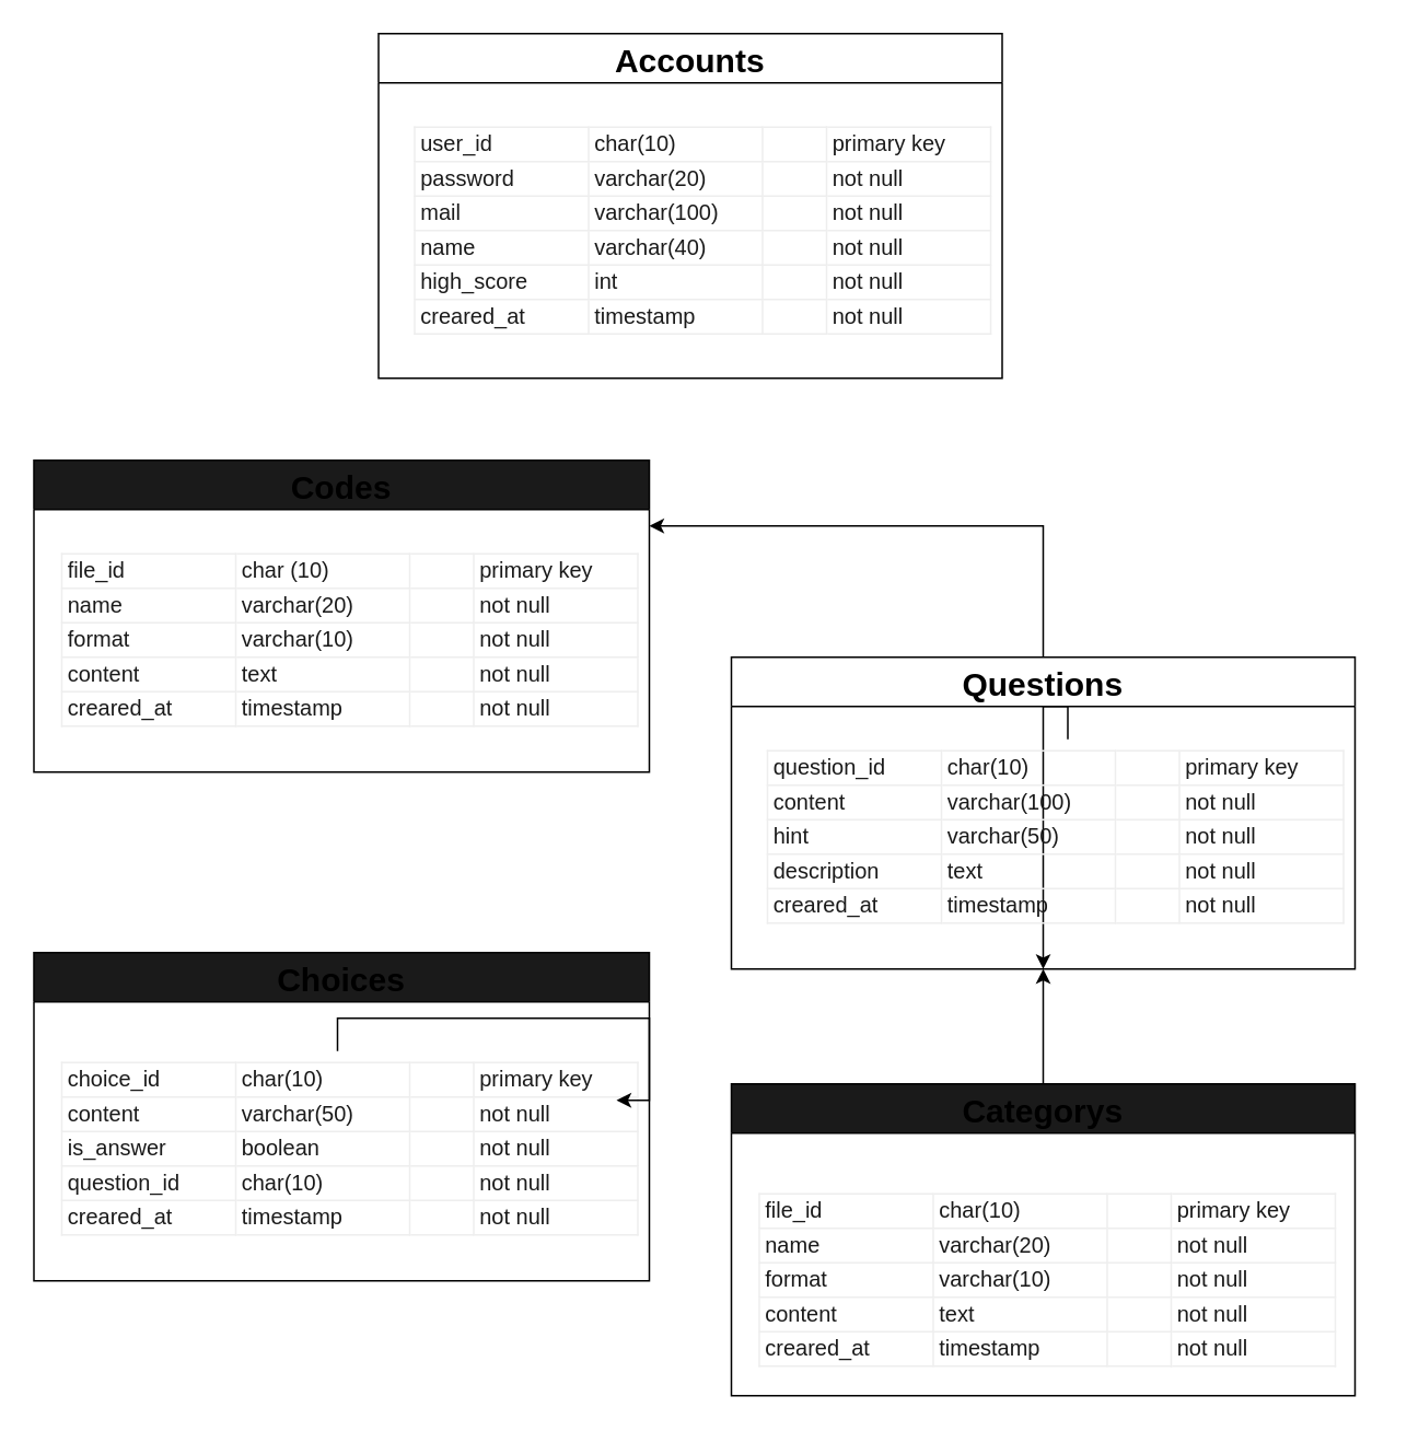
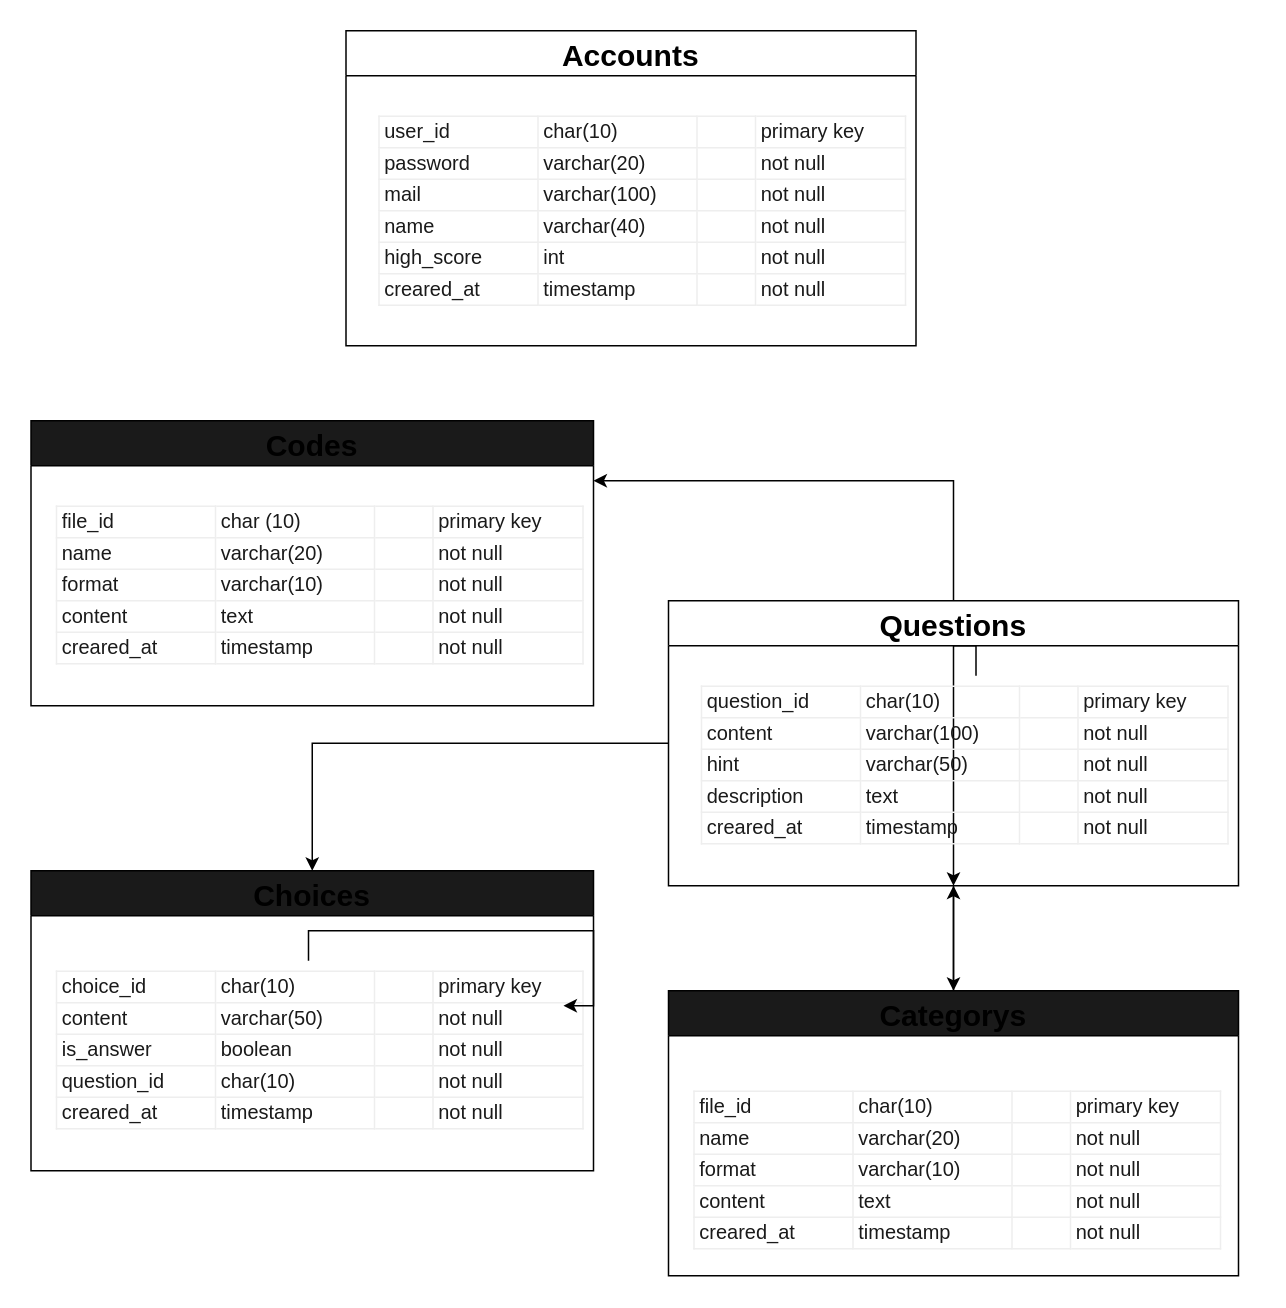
+ <mxCell id="6" style="edgeStyle=orthogonalEdgeStyle;rounded=0;orthogonalLoop=1;jettySize=auto;html=1;entryX=0.5;entryY=0;entryDx=0;entryDy=0;fontSize=20;fontColor=#FFFFFF;" edge="1" parent="1" source="7" target="15"><mxGeometry relative="1" as="geometry" /></mxCell>
+ <mxCell id="4" style="edgeStyle=orthogonalEdgeStyle;rounded=0;orthogonalLoop=1;jettySize=auto;html=1;entryX=0.5;entryY=0;entryDx=0;entryDy=0;fontSize=20;fontColor=#FFFFFF;" edge="1" parent="1" source="7" target="13"><mxGeometry relative="1" as="geometry" /></mxCell>
